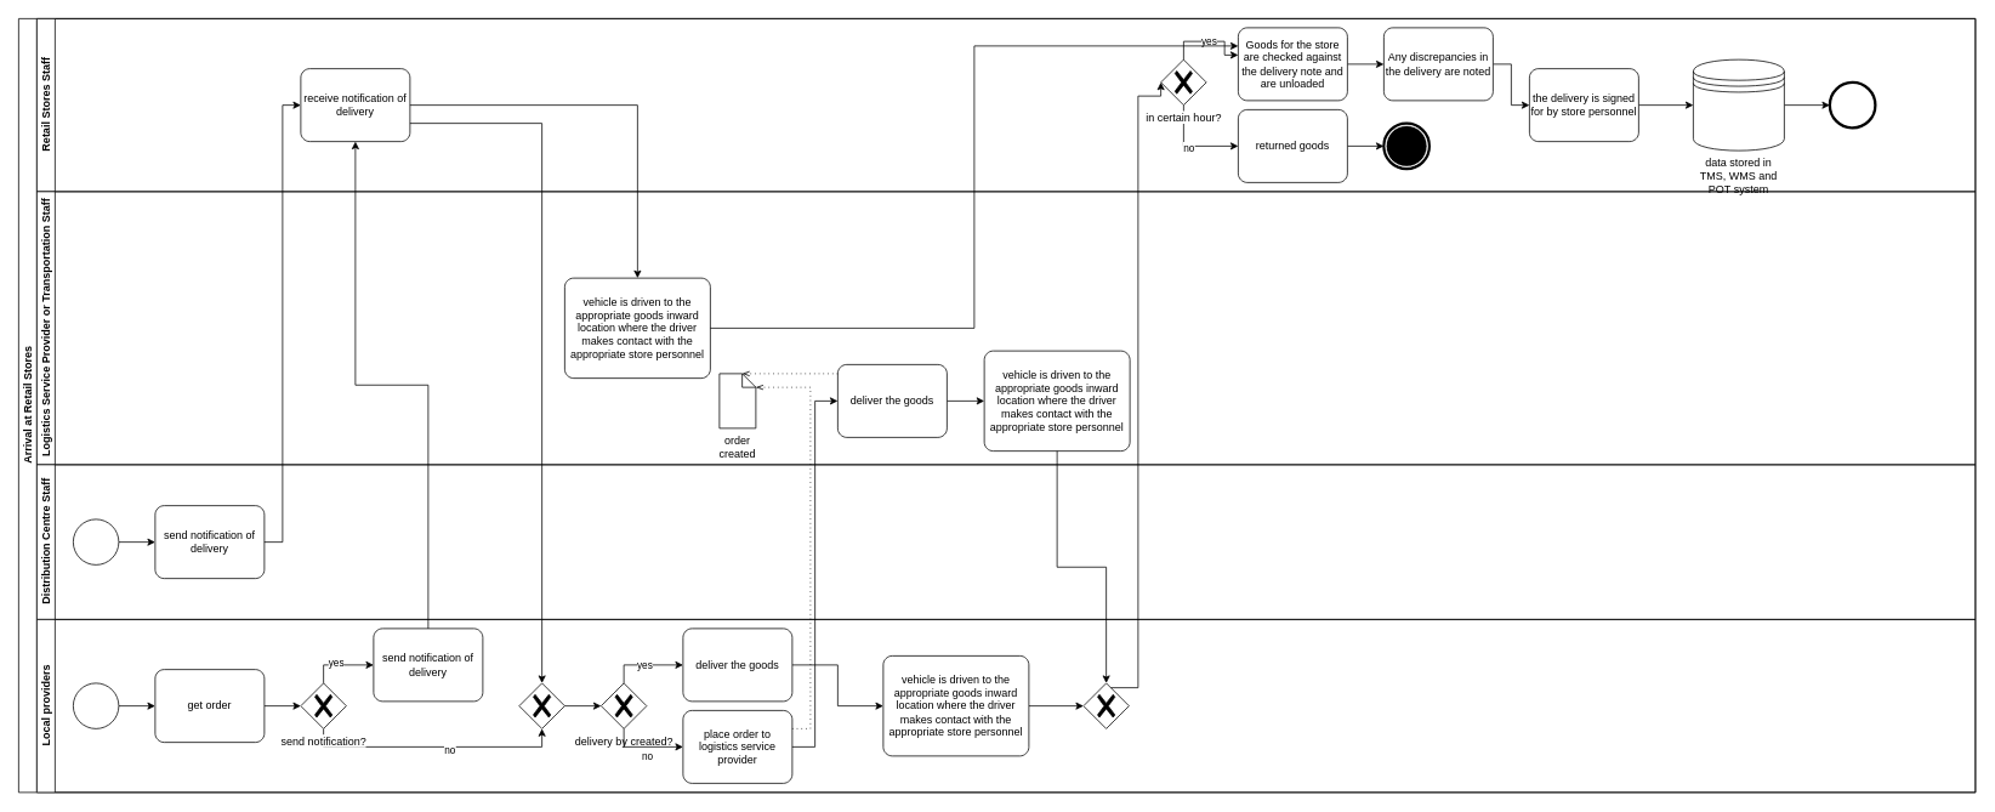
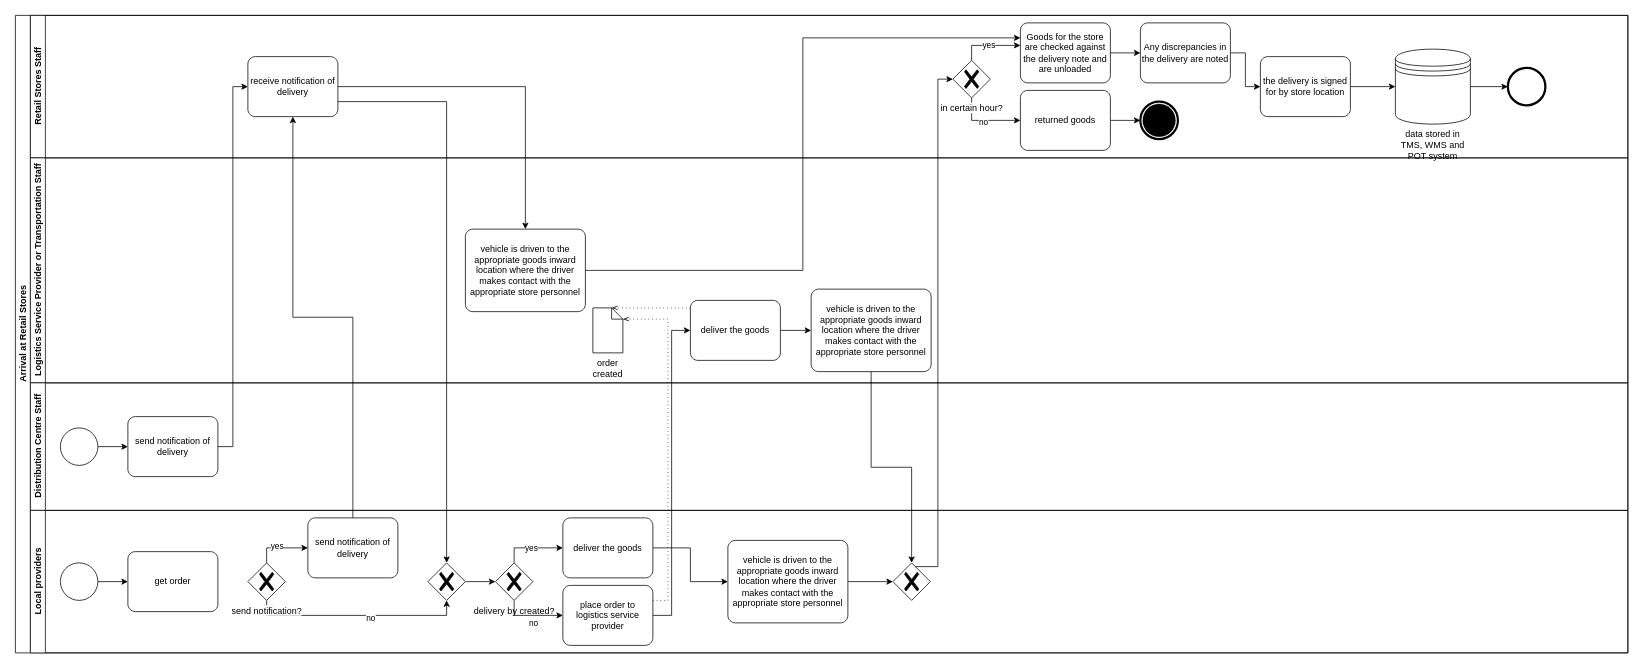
- <mxCell id="8" value="in certain hour?" style="points=[[0.25,0.25,0],[0.5,0,0],[0.75,0.25,0],[1,0.5,0],[0.75,0.75,0],[0.5,1,0],[0.25,0.75,0],[0,0.5,0]];shape=mxgraph.bpmn.gateway2;html=1;verticalLabelPosition=bottom;labelBackgroundColor=#ffffff;verticalAlign=top;align=center;perimeter=rhombusPerimeter;outlineConnect=0;outline=none;symbol=none;gwType=exclusive;" vertex="1" parent="3"><mxGeometry x="1235" y="45" width="50" height="50" as="geometry" /></mxCell>
+ <mxCell id="8" value="in certain hour?" style="points=[[0.25,0.25,0],[0.5,0,0],[0.75,0.25,0],[1,0.5,0],[0.75,0.75,0],[0.5,1,0],[0.25,0.75,0],[0,0.5,0]];shape=mxgraph.bpmn.gateway2;html=1;verticalLabelPosition=bottom;labelBackgroundColor=#ffffff;verticalAlign=top;align=center;perimeter=rhombusPerimeter;outlineConnect=0;outline=none;symbol=none;gwType=exclusive;" vertex="1" parent="3"><mxGeometry x="1230" y="60" width="50" height="50" as="geometry" /></mxCell>
- <mxCell id="17" value="the delivery is signed for by store personnel" style="points=[[0.25,0,0],[0.5,0,0],[0.75,0,0],[1,0.25,0],[1,0.5,0],[1,0.75,0],[0.75,1,0],[0.5,1,0],[0.25,1,0],[0,0.75,0],[0,0.5,0],[0,0.25,0]];shape=mxgraph.bpmn.task;whiteSpace=wrap;rectStyle=rounded;size=10;html=1;taskMarker=abstract;" vertex="1" parent="3"><mxGeometry x="1640" y="55" width="120" height="80" as="geometry" /></mxCell>
+ <mxCell id="17" value="the delivery is signed for by store location" style="points=[[0.25,0,0],[0.5,0,0],[0.75,0,0],[1,0.25,0],[1,0.5,0],[1,0.75,0],[0.75,1,0],[0.5,1,0],[0.25,1,0],[0,0.75,0],[0,0.5,0],[0,0.25,0]];shape=mxgraph.bpmn.task;whiteSpace=wrap;rectStyle=rounded;size=10;html=1;taskMarker=abstract;" vertex="1" parent="3"><mxGeometry x="1640" y="55" width="120" height="80" as="geometry" /></mxCell>
- <mxCell id="35" value="" style="edgeStyle=orthogonalEdgeStyle;rounded=0;orthogonalLoop=1;jettySize=auto;html=1;" edge="1" parent="32" source="36" target="41"><mxGeometry relative="1" as="geometry"><mxPoint x="290" y="85" as="targetPoint" /></mxGeometry></mxCell>
